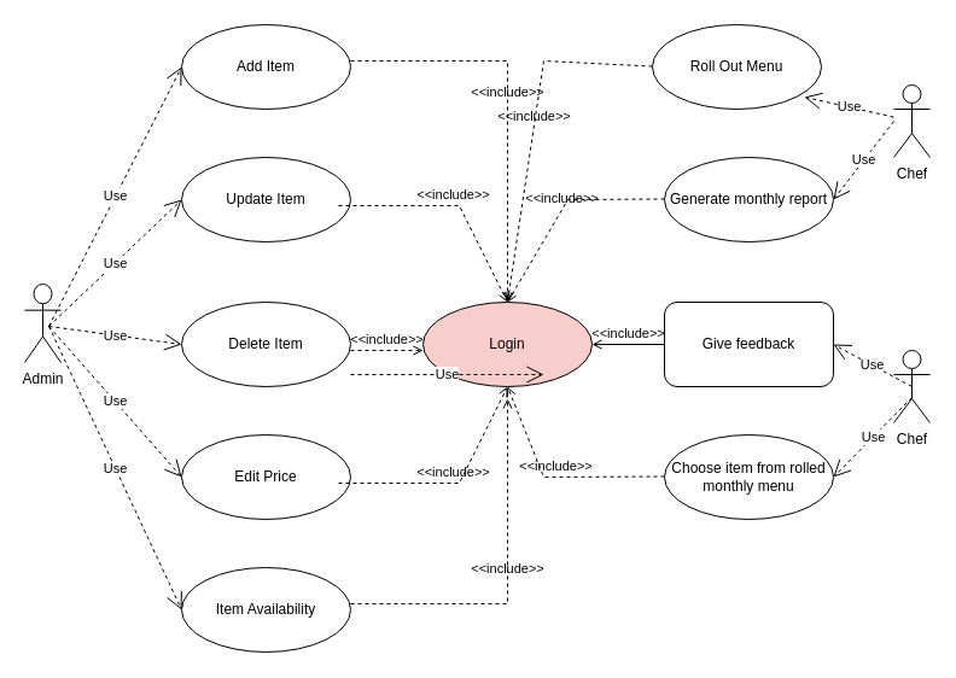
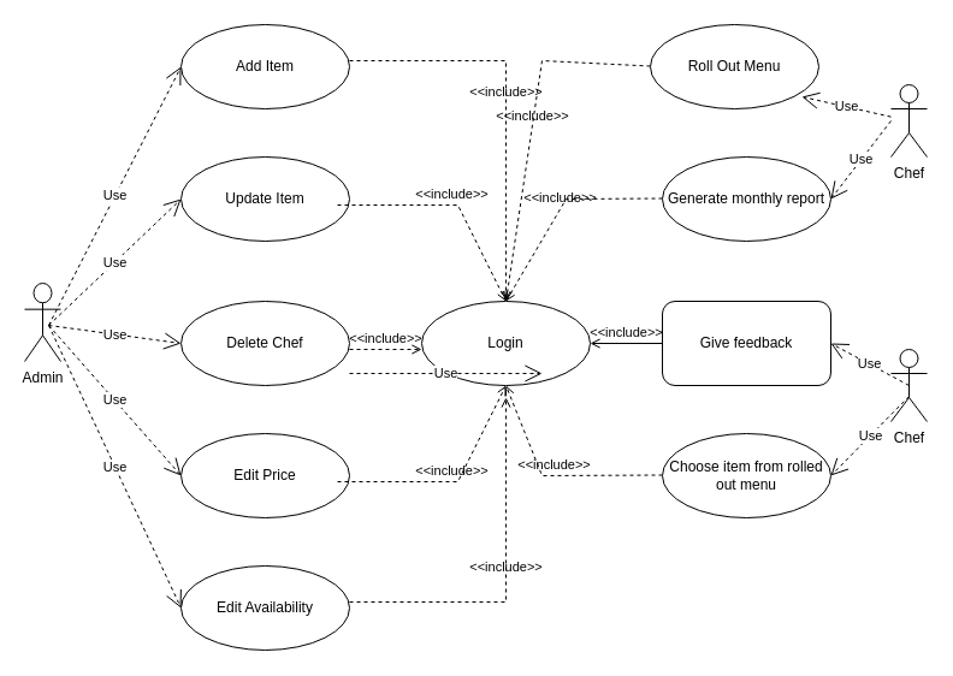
- <mxCell id="5" value="Delete Item" style="ellipse;whiteSpace=wrap;html=1;" parent="1" vertex="1"><mxGeometry x="150" y="250" width="140" height="70" as="geometry" /></mxCell>
+ <mxCell id="5" value="Delete Chef" style="ellipse;whiteSpace=wrap;html=1;" parent="1" vertex="1"><mxGeometry x="150" y="250" width="140" height="70" as="geometry" /></mxCell>
- <mxCell id="8" value="Login" style="ellipse;whiteSpace=wrap;html=1;fillColor=#f8cecc;" parent="1" vertex="1"><mxGeometry x="350" y="250" width="140" height="70" as="geometry" /></mxCell>
+ <mxCell id="8" value="Login" style="ellipse;whiteSpace=wrap;html=1;" parent="1" vertex="1"><mxGeometry x="350" y="250" width="140" height="70" as="geometry" /></mxCell>
- <mxCell id="32" value="Choose item from rolled monthly menu" style="ellipse;whiteSpace=wrap;html=1;" parent="1" vertex="1"><mxGeometry x="550" y="360" width="140" height="70" as="geometry" /></mxCell>
+ <mxCell id="32" value="Choose item from rolled out menu" style="ellipse;whiteSpace=wrap;html=1;" parent="1" vertex="1"><mxGeometry x="550" y="360" width="140" height="70" as="geometry" /></mxCell>
- <mxCell id="7" value="Item Availability" style="ellipse;whiteSpace=wrap;html=1;" parent="1" vertex="1"><mxGeometry x="150" y="470" width="140" height="70" as="geometry" /></mxCell>
+ <mxCell id="7" value="Edit Availability" style="ellipse;whiteSpace=wrap;html=1;" parent="1" vertex="1"><mxGeometry x="150" y="470" width="140" height="70" as="geometry" /></mxCell>
